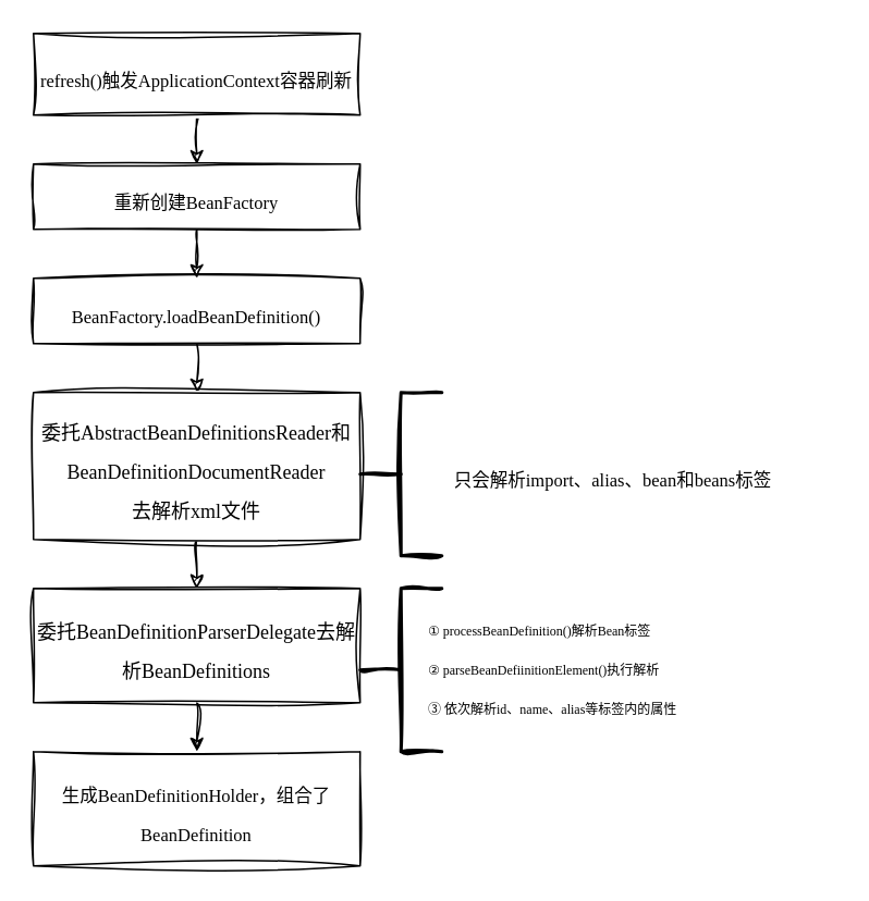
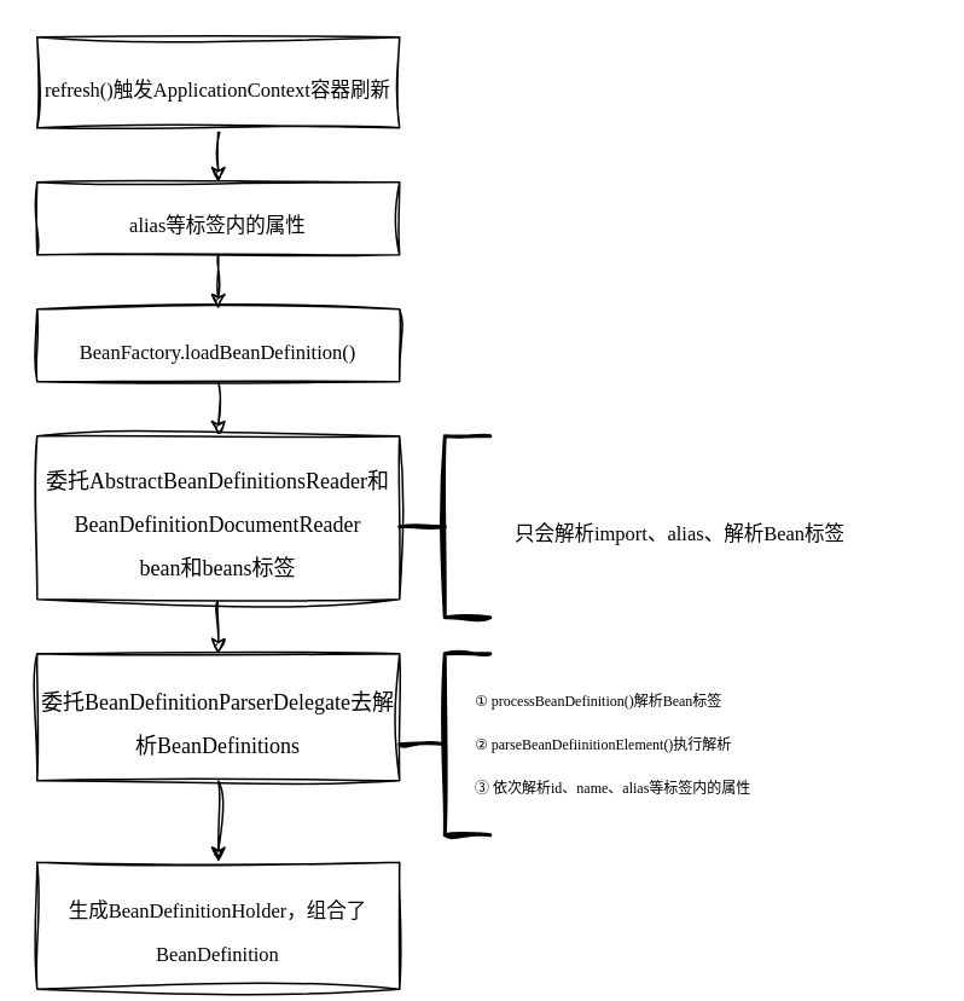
- <mxCell id="5" value="&lt;span style=&quot;font-size: 11px;&quot;&gt;重新创建BeanFactory&lt;/span&gt;" style="rounded=0;whiteSpace=wrap;html=1;sketch=1;hachureGap=4;jiggle=2;curveFitting=1;fontFamily=Architects Daughter;fontSource=https%3A%2F%2Ffonts.googleapis.com%2Fcss%3Ffamily%3DArchitects%2BDaughter;fontSize=20;" vertex="1" parent="1"><mxGeometry x="20" y="100" width="200" height="40" as="geometry" /></mxCell>
+ <mxCell id="5" value="&lt;span style=&quot;font-size: 11px;&quot;&gt;alias等标签内的属性&lt;/span&gt;" style="rounded=0;whiteSpace=wrap;html=1;sketch=1;hachureGap=4;jiggle=2;curveFitting=1;fontFamily=Architects Daughter;fontSource=https%3A%2F%2Ffonts.googleapis.com%2Fcss%3Ffamily%3DArchitects%2BDaughter;fontSize=20;" vertex="1" parent="1"><mxGeometry x="20" y="100" width="200" height="40" as="geometry" /></mxCell>
- <mxCell id="9" value="&lt;font style=&quot;font-size: 12px;&quot;&gt;委托AbstractBeanDefinitionsReader和BeanDefinitionDocumentReader&lt;br&gt;去解析xml文件&lt;/font&gt;" style="rounded=0;whiteSpace=wrap;html=1;sketch=1;hachureGap=4;jiggle=2;curveFitting=1;fontFamily=Architects Daughter;fontSource=https%3A%2F%2Ffonts.googleapis.com%2Fcss%3Ffamily%3DArchitects%2BDaughter;fontSize=20;" vertex="1" parent="1"><mxGeometry x="20" y="240" width="200" height="90" as="geometry" /></mxCell>
+ <mxCell id="9" value="&lt;font style=&quot;font-size: 12px;&quot;&gt;委托AbstractBeanDefinitionsReader和BeanDefinitionDocumentReader&lt;br&gt;bean和beans标签&lt;/font&gt;" style="rounded=0;whiteSpace=wrap;html=1;sketch=1;hachureGap=4;jiggle=2;curveFitting=1;fontFamily=Architects Daughter;fontSource=https%3A%2F%2Ffonts.googleapis.com%2Fcss%3Ffamily%3DArchitects%2BDaughter;fontSize=20;" vertex="1" parent="1"><mxGeometry x="20" y="240" width="200" height="90" as="geometry" /></mxCell>
- <mxCell id="14" value="&lt;font style=&quot;font-size: 11px;&quot;&gt;只会解析import、alias、bean和beans标签&lt;/font&gt;" style="text;html=1;strokeColor=none;fillColor=none;align=center;verticalAlign=middle;whiteSpace=wrap;rounded=0;fontSize=20;fontFamily=Architects Daughter;" vertex="1" parent="1"><mxGeometry x="260" y="275" width="230" height="30" as="geometry" /></mxCell>
+ <mxCell id="14" value="&lt;font style=&quot;font-size: 11px;&quot;&gt;只会解析import、alias、解析Bean标签&lt;/font&gt;" style="text;html=1;strokeColor=none;fillColor=none;align=center;verticalAlign=middle;whiteSpace=wrap;rounded=0;fontSize=20;fontFamily=Architects Daughter;" vertex="1" parent="1"><mxGeometry x="260" y="275" width="230" height="30" as="geometry" /></mxCell>
- <mxCell id="12" value="&lt;font style=&quot;font-size: 11px;&quot;&gt;生成BeanDefinitionHolder，组合了&lt;br&gt;BeanDefinition&lt;br&gt;&lt;/font&gt;" style="rounded=0;whiteSpace=wrap;html=1;sketch=1;hachureGap=4;jiggle=2;curveFitting=1;fontFamily=Architects Daughter;fontSource=https%3A%2F%2Ffonts.googleapis.com%2Fcss%3Ffamily%3DArchitects%2BDaughter;fontSize=20;" vertex="1" parent="1"><mxGeometry x="20" y="460" width="200" height="70" as="geometry" /></mxCell>
+ <mxCell id="12" value="&lt;font style=&quot;font-size: 11px;&quot;&gt;生成BeanDefinitionHolder，组合了&lt;br&gt;BeanDefinition&lt;br&gt;&lt;/font&gt;" style="rounded=0;whiteSpace=wrap;html=1;sketch=1;hachureGap=4;jiggle=2;curveFitting=1;fontFamily=Architects Daughter;fontSource=https%3A%2F%2Ffonts.googleapis.com%2Fcss%3Ffamily%3DArchitects%2BDaughter;fontSize=20;" vertex="1" parent="1"><mxGeometry x="20" y="475" width="200" height="70" as="geometry" /></mxCell>
